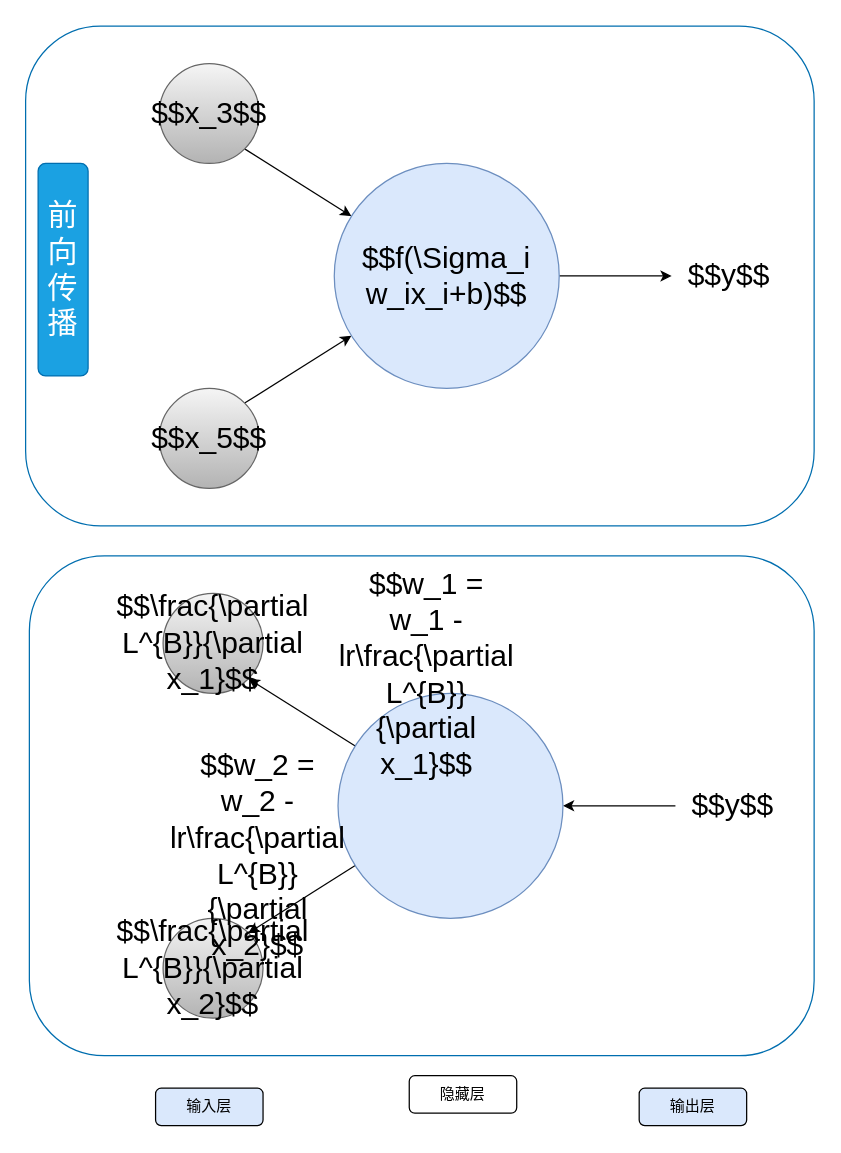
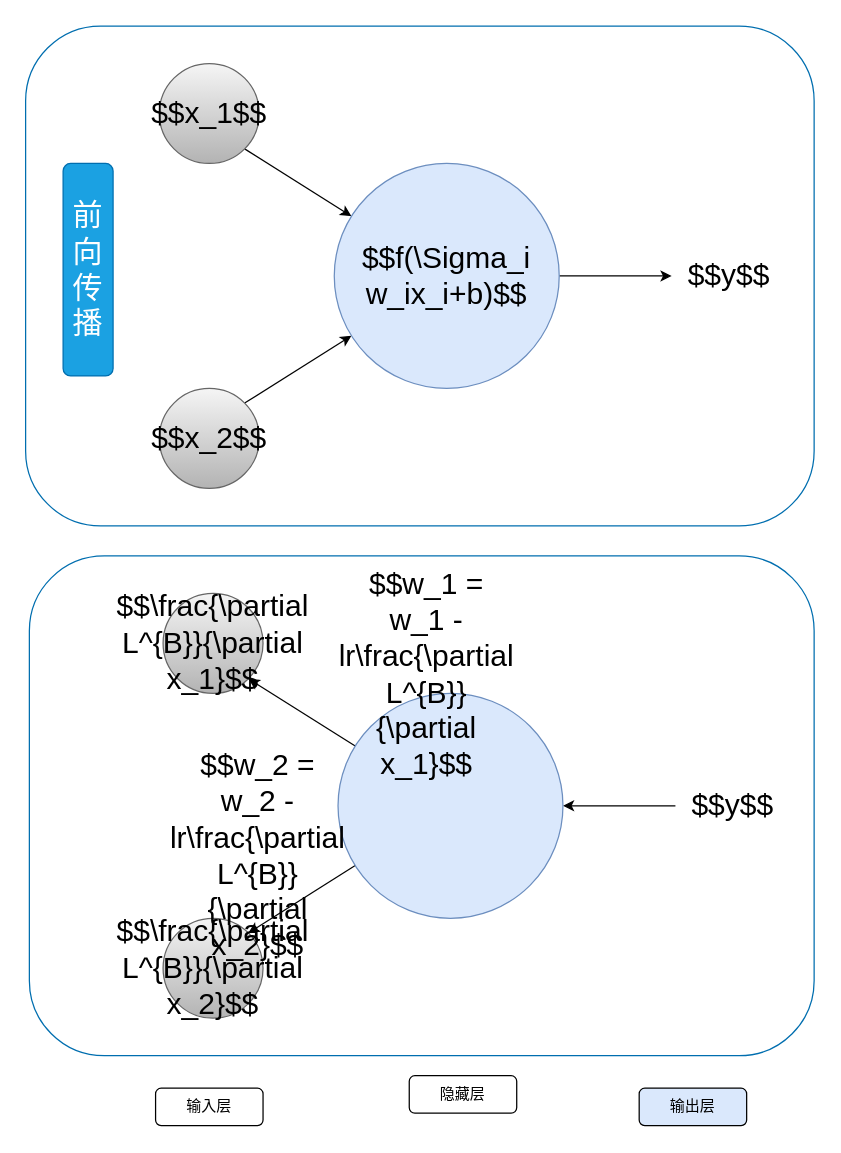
- <mxCell id="4" value="&lt;font style=&quot;font-size: 24px;&quot;&gt;$$x_3$$&lt;/font&gt;" style="ellipse;whiteSpace=wrap;html=1;aspect=fixed;fillColor=#f5f5f5;gradientColor=#b3b3b3;strokeColor=#666666;" vertex="1" parent="1"><mxGeometry x="127" y="50" width="80" height="80" as="geometry" /></mxCell>
+ <mxCell id="4" value="&lt;font style=&quot;font-size: 24px;&quot;&gt;$$x_1$$&lt;/font&gt;" style="ellipse;whiteSpace=wrap;html=1;aspect=fixed;fillColor=#f5f5f5;gradientColor=#b3b3b3;strokeColor=#666666;" vertex="1" parent="1"><mxGeometry x="127" y="50" width="80" height="80" as="geometry" /></mxCell>
- <mxCell id="10" value="&lt;font style=&quot;font-size: 24px;&quot;&gt;前向传播&lt;/font&gt;" style="rounded=1;whiteSpace=wrap;html=1;fillColor=#1ba1e2;fontColor=#ffffff;strokeColor=#006EAF;" vertex="1" parent="1"><mxGeometry x="30" y="130" width="40" height="170" as="geometry" /></mxCell>
+ <mxCell id="10" value="&lt;font style=&quot;font-size: 24px;&quot;&gt;前向传播&lt;/font&gt;" style="rounded=1;whiteSpace=wrap;html=1;fillColor=#1ba1e2;fontColor=#ffffff;strokeColor=#006EAF;" vertex="1" parent="1"><mxGeometry x="50" y="130" width="40" height="170" as="geometry" /></mxCell>
- <mxCell id="6" value="&lt;font style=&quot;font-size: 24px;&quot;&gt;$$x_5$$&lt;/font&gt;" style="ellipse;whiteSpace=wrap;html=1;aspect=fixed;fillColor=#f5f5f5;gradientColor=#b3b3b3;strokeColor=#666666;" vertex="1" parent="1"><mxGeometry x="127" y="310" width="80" height="80" as="geometry" /></mxCell>
+ <mxCell id="6" value="&lt;font style=&quot;font-size: 24px;&quot;&gt;$$x_2$$&lt;/font&gt;" style="ellipse;whiteSpace=wrap;html=1;aspect=fixed;fillColor=#f5f5f5;gradientColor=#b3b3b3;strokeColor=#666666;" vertex="1" parent="1"><mxGeometry x="127" y="310" width="80" height="80" as="geometry" /></mxCell>
- <mxCell id="21" value="输入层" style="rounded=1;whiteSpace=wrap;html=1;fillColor=#dae8fc;" vertex="1" parent="1"><mxGeometry x="124" y="870" width="86" height="30" as="geometry" /></mxCell>
+ <mxCell id="21" value="输入层" style="rounded=1;whiteSpace=wrap;html=1;" vertex="1" parent="1"><mxGeometry x="124" y="870" width="86" height="30" as="geometry" /></mxCell>
